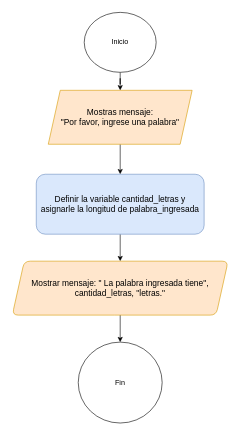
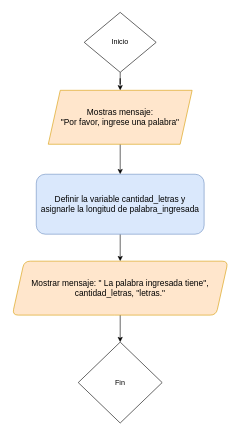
- <mxCell id="3" value="Inicio" style="ellipse;whiteSpace=wrap;html=1;" vertex="1" parent="1"><mxGeometry x="140" y="20" width="120" height="100" as="geometry" /></mxCell>
+ <mxCell id="3" value="Inicio" style="rhombus;whiteSpace=wrap;html=1;" vertex="1" parent="1"><mxGeometry x="140" y="20" width="120" height="100" as="geometry" /></mxCell>
- <mxCell id="10" value="Fin" style="ellipse;whiteSpace=wrap;html=1;rounded=1;" vertex="1" parent="1"><mxGeometry x="130" y="570" width="140" height="135" as="geometry" /></mxCell>
+ <mxCell id="10" value="Fin" style="rhombus;whiteSpace=wrap;html=1;" vertex="1" parent="1"><mxGeometry x="130" y="570" width="140" height="135" as="geometry" /></mxCell>
